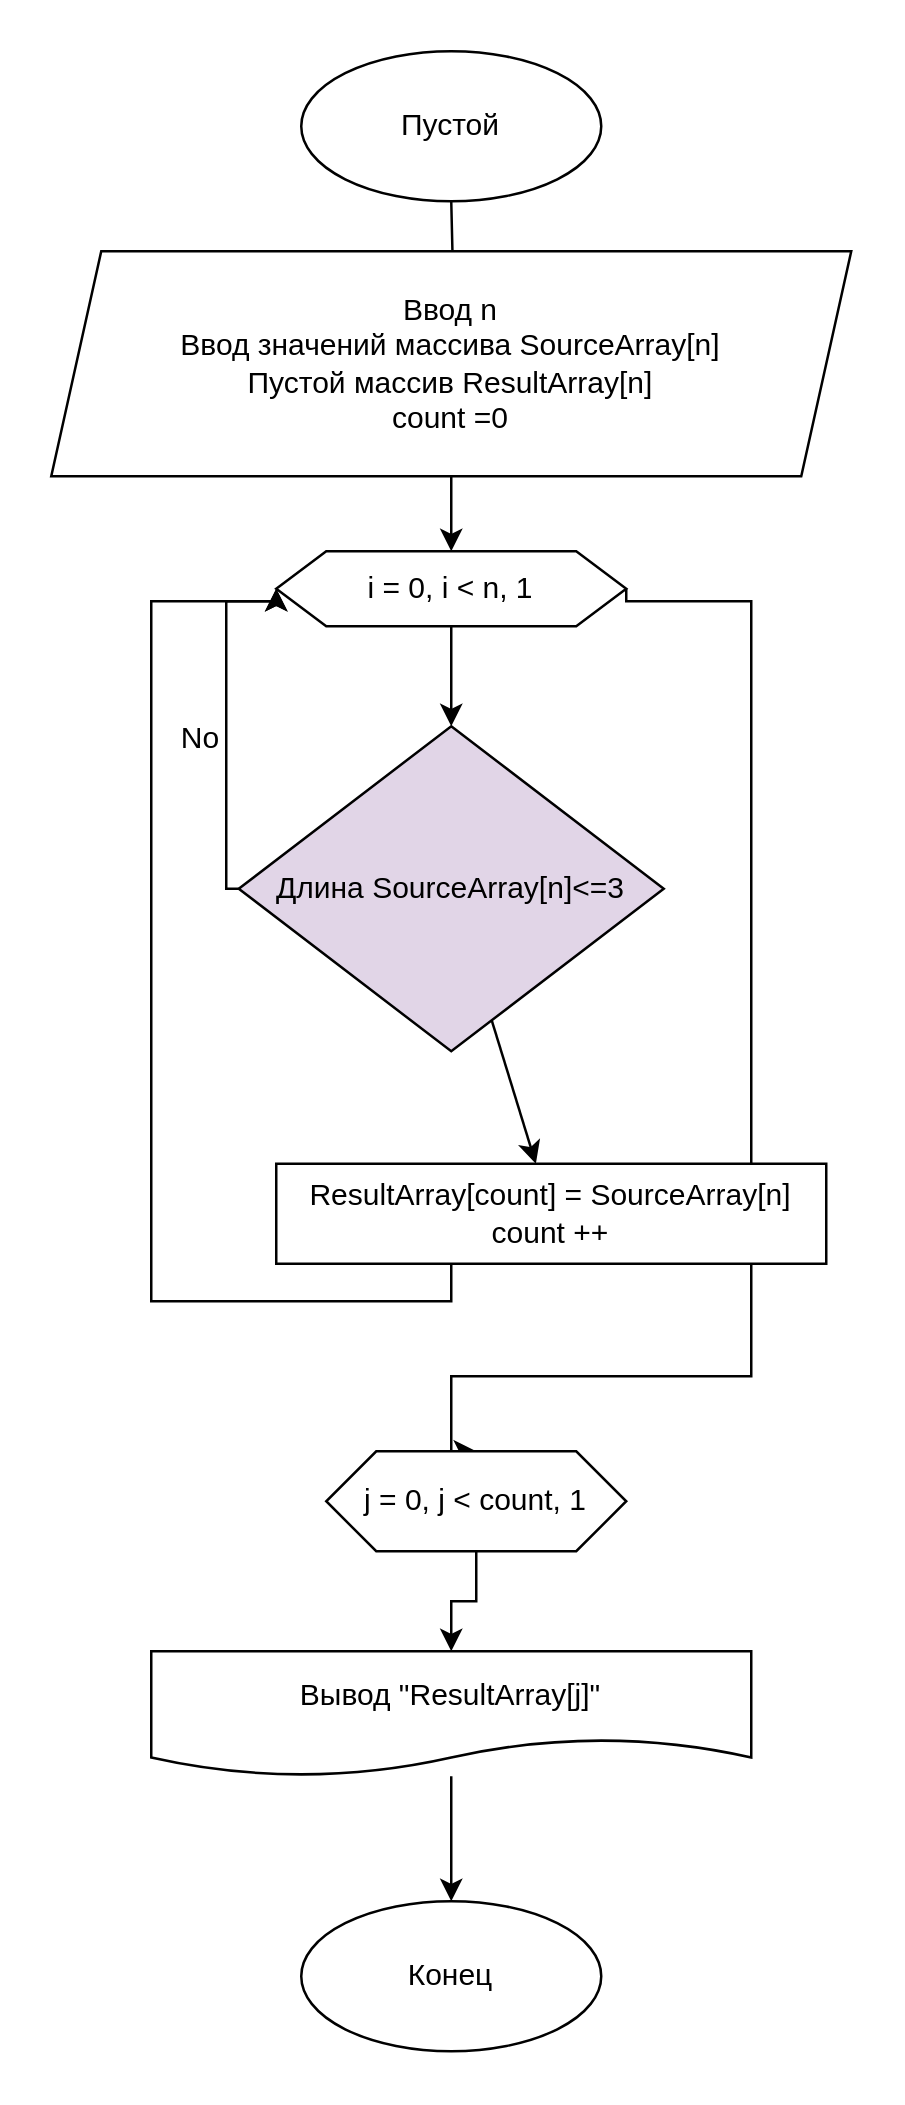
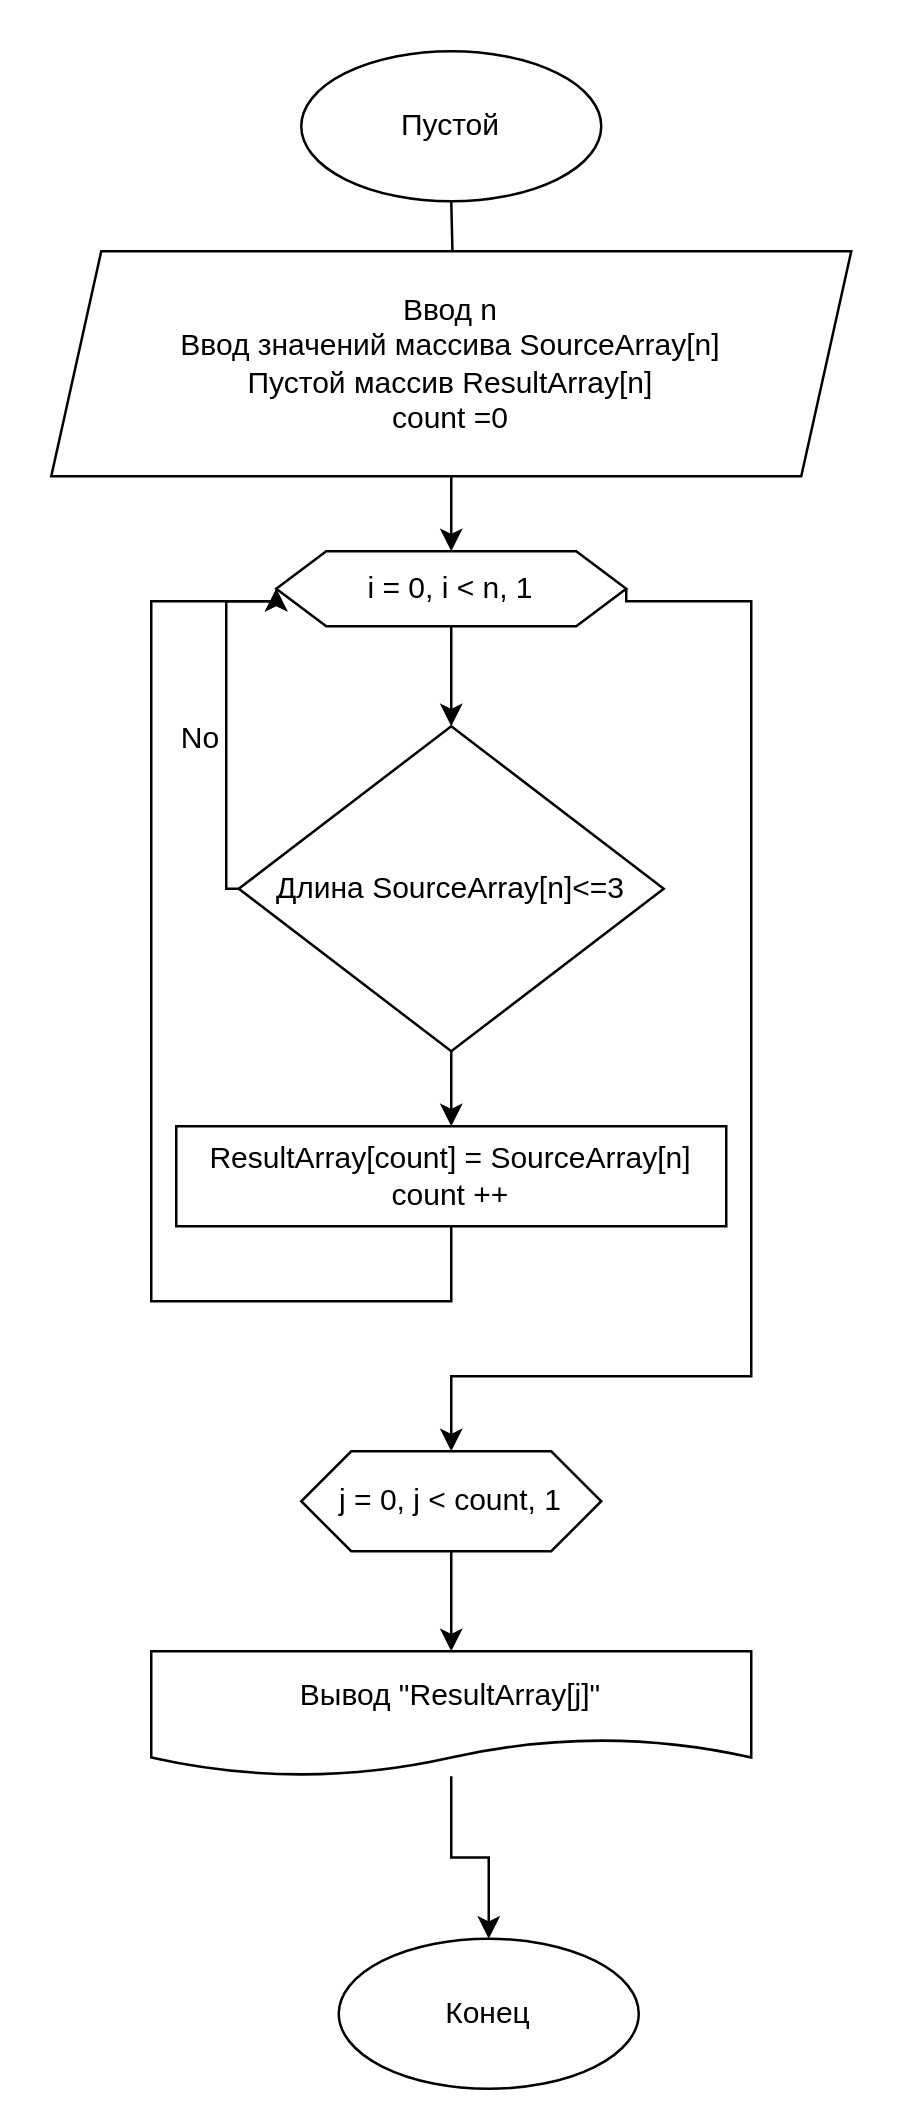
- <mxCell id="16" value="Длина SourceArray[n]&amp;lt;=3" style="rhombus;whiteSpace=wrap;html=1;fillColor=#e1d5e7;" vertex="1" parent="1"><mxGeometry x="95" y="290" width="170" height="130" as="geometry" /></mxCell>
+ <mxCell id="16" value="Длина SourceArray[n]&amp;lt;=3" style="rhombus;whiteSpace=wrap;html=1;" vertex="1" parent="1"><mxGeometry x="95" y="290" width="170" height="130" as="geometry" /></mxCell>
- <mxCell id="10" value="ResultArray[count] = SourceArray[n]&lt;br&gt;count ++" style="rounded=0;whiteSpace=wrap;html=1;" parent="1" vertex="1"><mxGeometry x="110" y="465" width="220" height="40" as="geometry" /></mxCell>
+ <mxCell id="10" value="ResultArray[count] = SourceArray[n]&lt;br&gt;count ++" style="rounded=0;whiteSpace=wrap;html=1;" parent="1" vertex="1"><mxGeometry x="70" y="450" width="220" height="40" as="geometry" /></mxCell>
- <mxCell id="19" value="&lt;span&gt;j = 0, j &amp;lt; count, 1&lt;/span&gt;" style="shape=hexagon;perimeter=hexagonPerimeter2;whiteSpace=wrap;html=1;fixedSize=1;" vertex="1" parent="1"><mxGeometry x="130" y="580" width="120" height="40" as="geometry" /></mxCell>
+ <mxCell id="19" value="&lt;span&gt;j = 0, j &amp;lt; count, 1&lt;/span&gt;" style="shape=hexagon;perimeter=hexagonPerimeter2;whiteSpace=wrap;html=1;fixedSize=1;" vertex="1" parent="1"><mxGeometry x="120" y="580" width="120" height="40" as="geometry" /></mxCell>
- <mxCell id="13" value="Конец" style="ellipse;whiteSpace=wrap;html=1;" parent="1" vertex="1"><mxGeometry x="120" y="760" width="120" height="60" as="geometry" /></mxCell>
+ <mxCell id="13" value="Конец" style="ellipse;whiteSpace=wrap;html=1;" parent="1" vertex="1"><mxGeometry x="135" y="775" width="120" height="60" as="geometry" /></mxCell>
